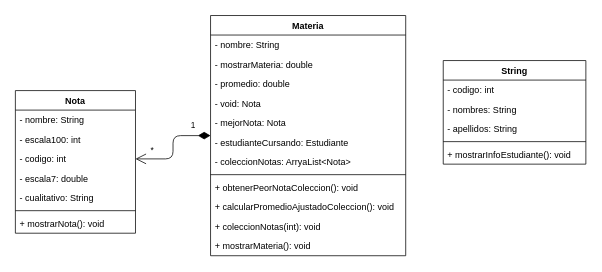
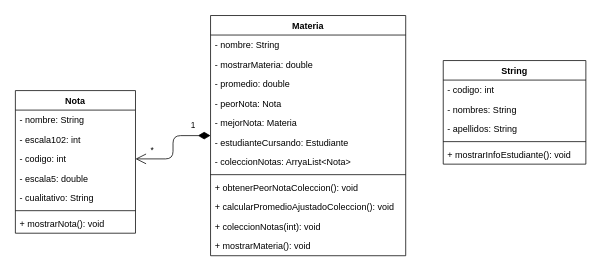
- <mxCell id="14" value="- void: Nota" style="text;strokeColor=none;fillColor=none;align=left;verticalAlign=top;spacingLeft=4;spacingRight=4;overflow=hidden;rotatable=0;points=[[0,0.5],[1,0.5]];portConstraint=eastwest;" vertex="1" parent="10"><mxGeometry y="104" width="260" height="26" as="geometry" /></mxCell>
+ <mxCell id="14" value="- peorNota: Nota" style="text;strokeColor=none;fillColor=none;align=left;verticalAlign=top;spacingLeft=4;spacingRight=4;overflow=hidden;rotatable=0;points=[[0,0.5],[1,0.5]];portConstraint=eastwest;" vertex="1" parent="10"><mxGeometry y="104" width="260" height="26" as="geometry" /></mxCell>
- <mxCell id="15" value="- mejorNota: Nota" style="text;strokeColor=none;fillColor=none;align=left;verticalAlign=top;spacingLeft=4;spacingRight=4;overflow=hidden;rotatable=0;points=[[0,0.5],[1,0.5]];portConstraint=eastwest;" vertex="1" parent="10"><mxGeometry y="130" width="260" height="26" as="geometry" /></mxCell>
+ <mxCell id="15" value="- mejorNota: Materia" style="text;strokeColor=none;fillColor=none;align=left;verticalAlign=top;spacingLeft=4;spacingRight=4;overflow=hidden;rotatable=0;points=[[0,0.5],[1,0.5]];portConstraint=eastwest;" vertex="1" parent="10"><mxGeometry y="130" width="260" height="26" as="geometry" /></mxCell>
- <mxCell id="4" value="- escala100: int" style="text;strokeColor=none;fillColor=none;align=left;verticalAlign=top;spacingLeft=4;spacingRight=4;overflow=hidden;rotatable=0;points=[[0,0.5],[1,0.5]];portConstraint=eastwest;" vertex="1" parent="2"><mxGeometry y="52" width="160" height="26" as="geometry" /></mxCell>
+ <mxCell id="4" value="- escala102: int" style="text;strokeColor=none;fillColor=none;align=left;verticalAlign=top;spacingLeft=4;spacingRight=4;overflow=hidden;rotatable=0;points=[[0,0.5],[1,0.5]];portConstraint=eastwest;" vertex="1" parent="2"><mxGeometry y="52" width="160" height="26" as="geometry" /></mxCell>
- <mxCell id="6" value="- escala7: double" style="text;strokeColor=none;fillColor=none;align=left;verticalAlign=top;spacingLeft=4;spacingRight=4;overflow=hidden;rotatable=0;points=[[0,0.5],[1,0.5]];portConstraint=eastwest;" vertex="1" parent="2"><mxGeometry y="104" width="160" height="26" as="geometry" /></mxCell>
+ <mxCell id="6" value="- escala5: double" style="text;strokeColor=none;fillColor=none;align=left;verticalAlign=top;spacingLeft=4;spacingRight=4;overflow=hidden;rotatable=0;points=[[0,0.5],[1,0.5]];portConstraint=eastwest;" vertex="1" parent="2"><mxGeometry y="104" width="160" height="26" as="geometry" /></mxCell>
